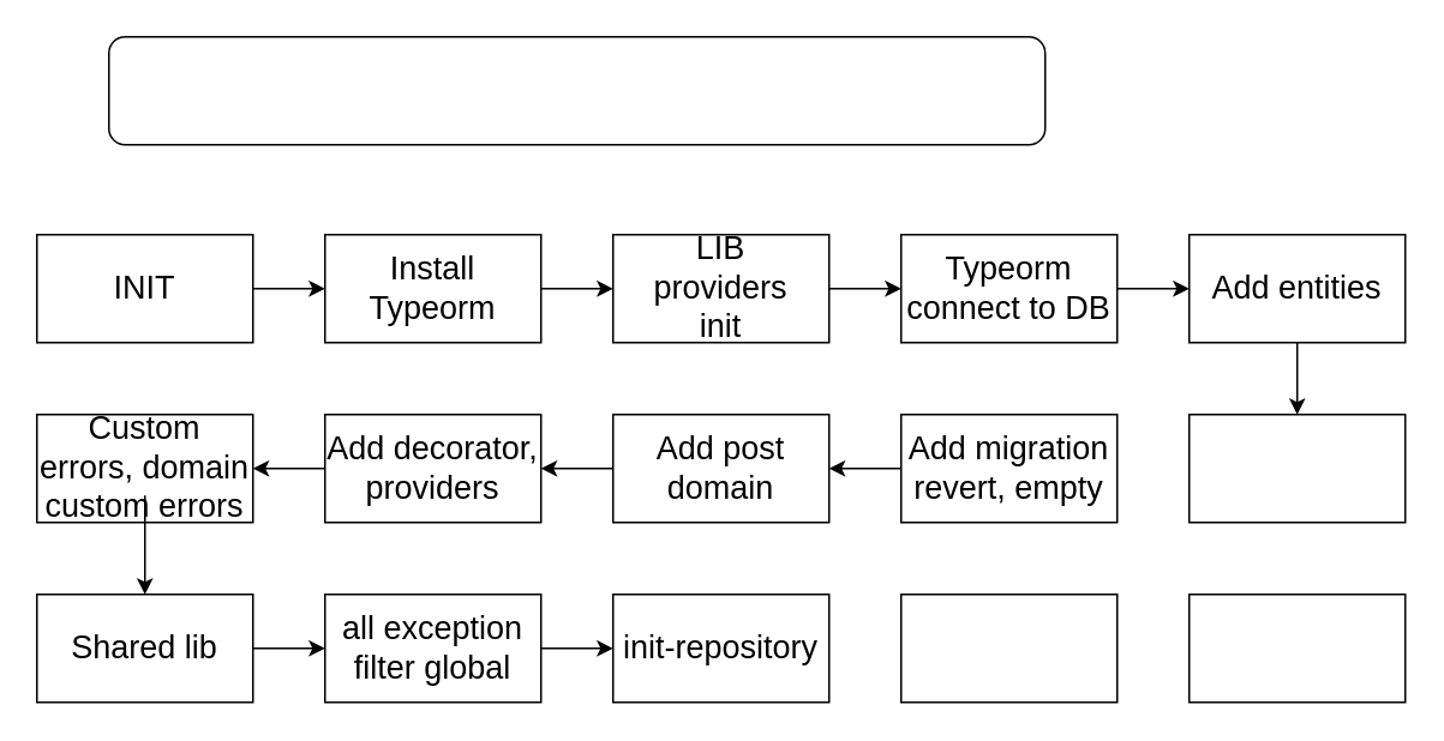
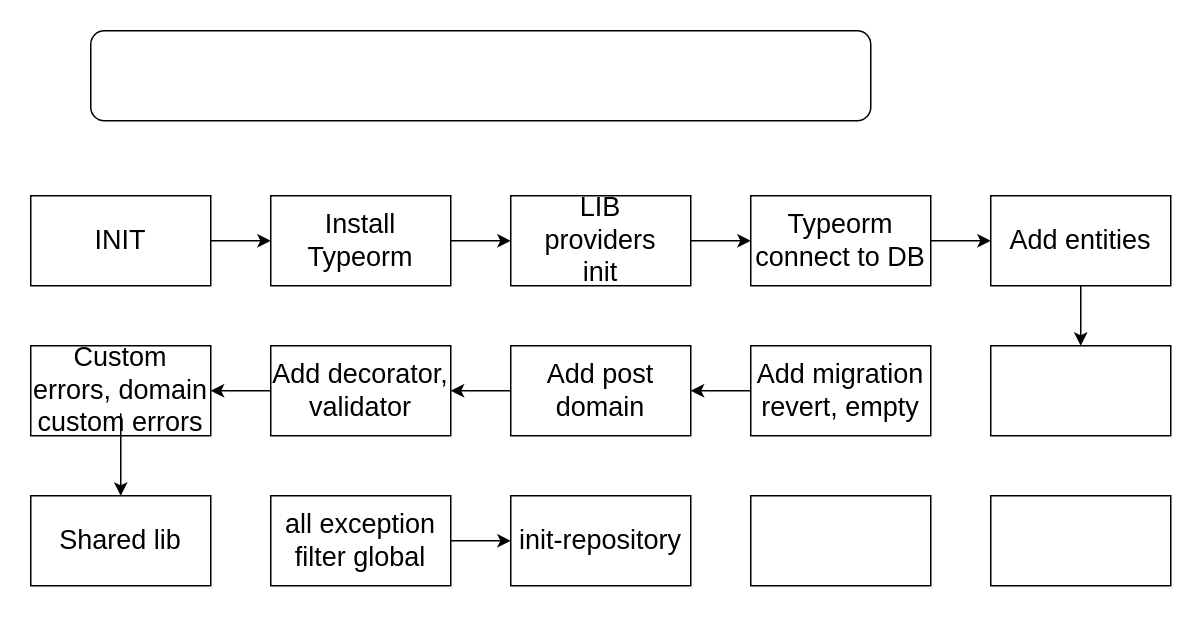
- <mxCell id="28" value="&lt;font style=&quot;font-size: 18px;&quot;&gt;Add decorator, providers&lt;br&gt;&lt;/font&gt;" style="text;html=1;strokeColor=none;fillColor=none;align=center;verticalAlign=middle;whiteSpace=wrap;rounded=0;" vertex="1" parent="1"><mxGeometry x="180" y="245" width="120" height="30" as="geometry" /></mxCell>
+ <mxCell id="28" value="&lt;font style=&quot;font-size: 18px;&quot;&gt;Add decorator, validator&lt;br&gt;&lt;/font&gt;" style="text;html=1;strokeColor=none;fillColor=none;align=center;verticalAlign=middle;whiteSpace=wrap;rounded=0;" vertex="1" parent="1"><mxGeometry x="180" y="245" width="120" height="30" as="geometry" /></mxCell>
- <mxCell id="36" value="" style="edgeStyle=orthogonalEdgeStyle;rounded=0;orthogonalLoop=1;jettySize=auto;html=1;" edge="1" parent="1" source="37" target="39"><mxGeometry relative="1" as="geometry" /></mxCell>
